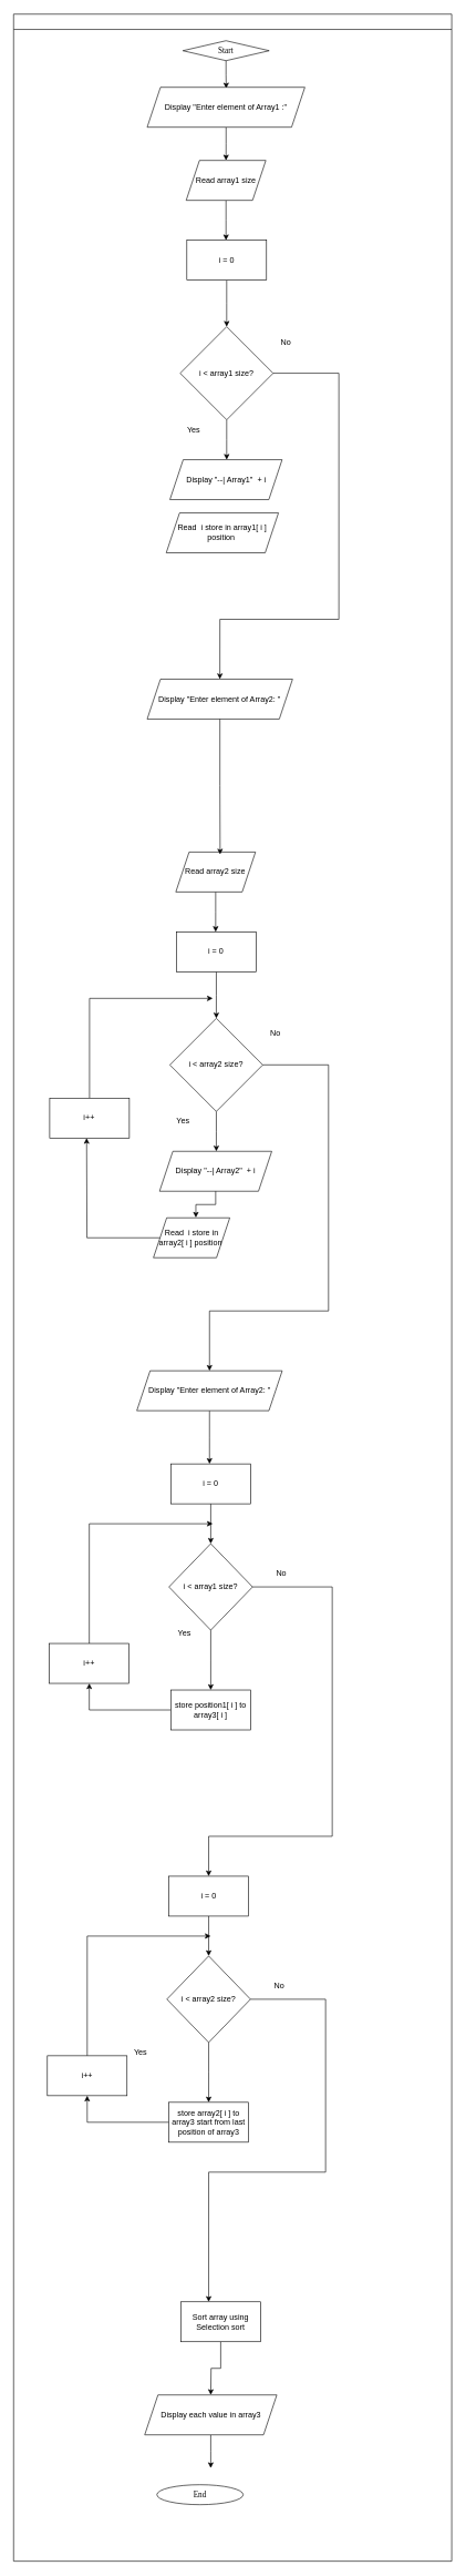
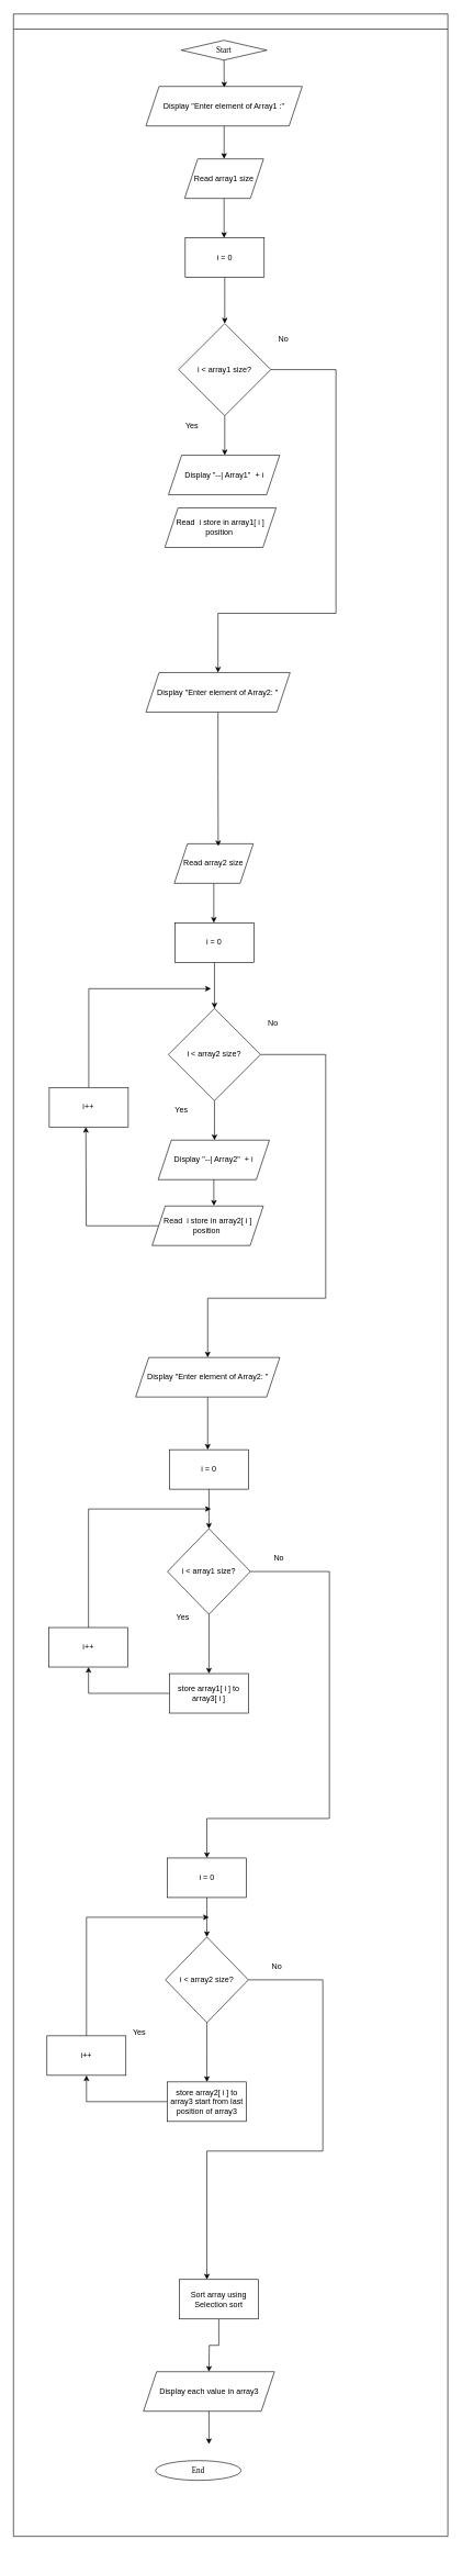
- <mxCell id="27" value="Read&amp;nbsp; i store in array2[ i ] position&amp;nbsp;" style="shape=parallelogram;perimeter=parallelogramPerimeter;whiteSpace=wrap;html=1;fixedSize=1;" parent="2" vertex="1"><mxGeometry x="210.63" y="1810" width="115" height="60" as="geometry" /></mxCell>
+ <mxCell id="27" value="Read&amp;nbsp; i store in array2[ i ] position&amp;nbsp;" style="shape=parallelogram;perimeter=parallelogramPerimeter;whiteSpace=wrap;html=1;fixedSize=1;" parent="2" vertex="1"><mxGeometry x="210.63" y="1810" width="169" height="60" as="geometry" /></mxCell>
- <mxCell id="44" value="store position1[ i ] to array3[ i ]" style="rounded=0;whiteSpace=wrap;html=1;" parent="2" vertex="1"><mxGeometry x="237" y="2520" width="120" height="60" as="geometry" /></mxCell>
+ <mxCell id="44" value="store array1[ i ] to array3[ i ]" style="rounded=0;whiteSpace=wrap;html=1;" parent="2" vertex="1"><mxGeometry x="237" y="2520" width="120" height="60" as="geometry" /></mxCell>
